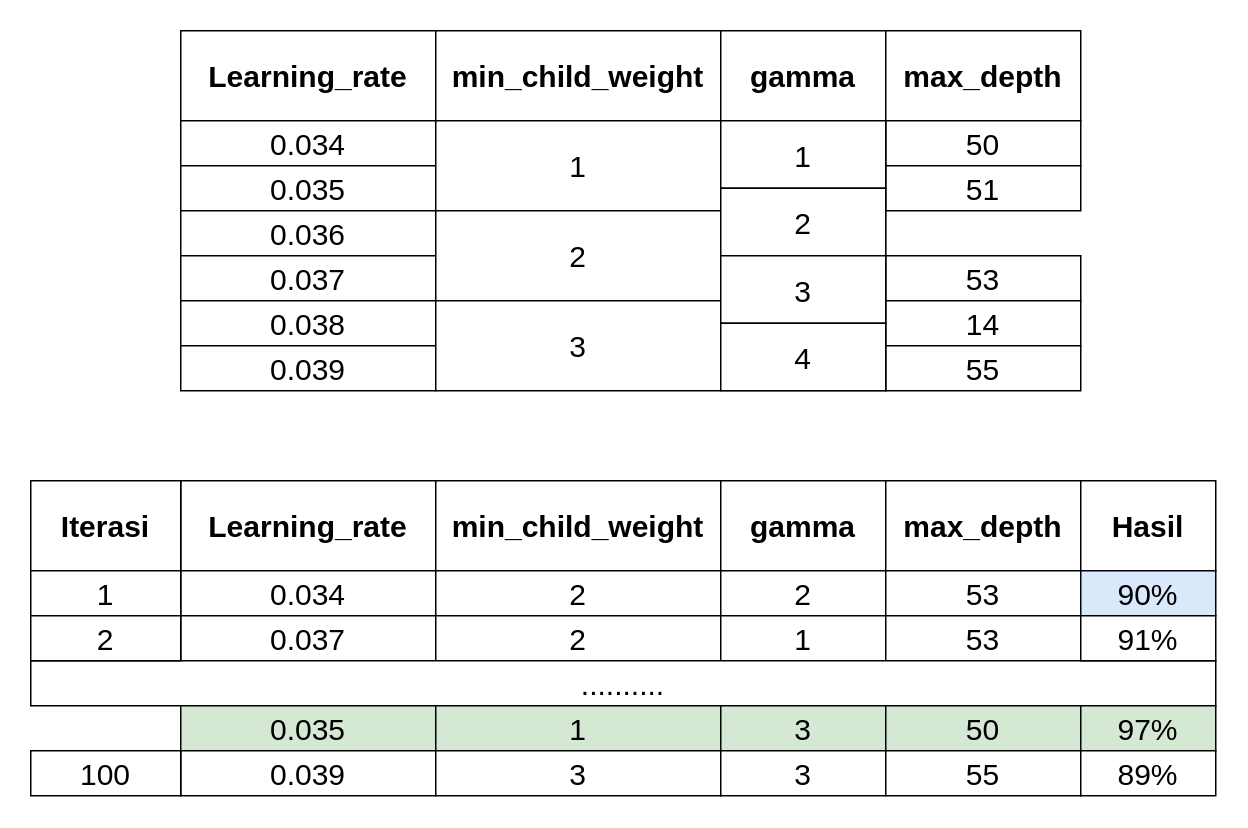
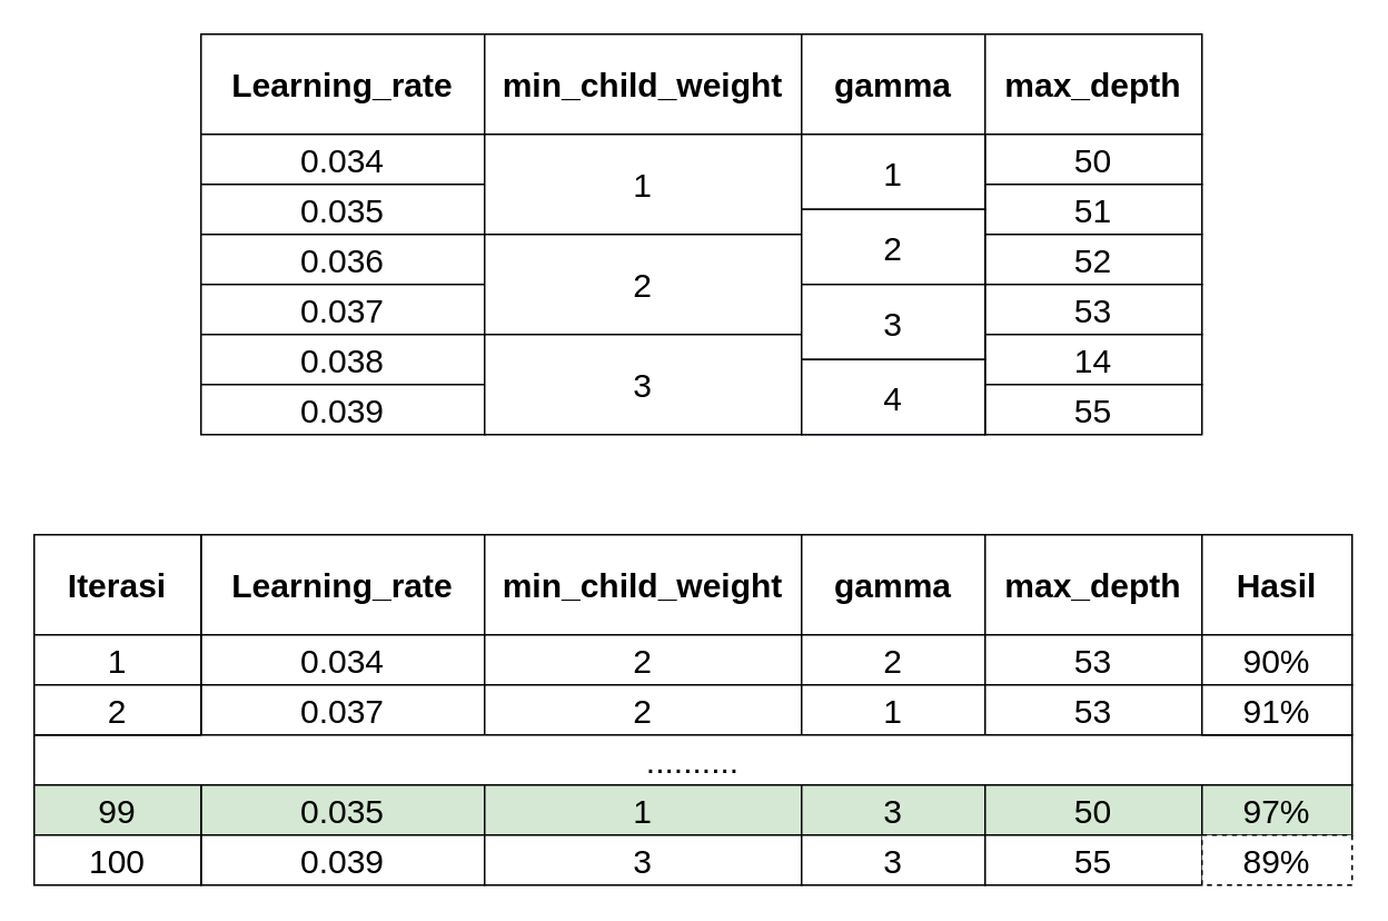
+ <mxCell id="19" value="52" style="rounded=0;whiteSpace=wrap;html=1;fontSize=20;" vertex="1" parent="2"><mxGeometry x="470" y="120" width="130" height="30" as="geometry" /></mxCell>
- <mxCell id="55" value="90%" style="rounded=0;whiteSpace=wrap;html=1;fontSize=20;fillColor=#dae8fc;" vertex="1" parent="27"><mxGeometry x="700" y="60" width="90" height="30" as="geometry" /></mxCell>
+ <mxCell id="55" value="90%" style="rounded=0;whiteSpace=wrap;html=1;fontSize=20;" vertex="1" parent="27"><mxGeometry x="700" y="60" width="90" height="30" as="geometry" /></mxCell>
+ <mxCell id="52" value="99" style="rounded=0;whiteSpace=wrap;html=1;fontSize=20;fillColor=#d5e8d4;strokeColor=#000000;" vertex="1" parent="27"><mxGeometry y="150" width="100" height="30" as="geometry" /></mxCell>
- <mxCell id="58" value="89%" style="rounded=0;whiteSpace=wrap;html=1;fontSize=20;" vertex="1" parent="27"><mxGeometry x="700" y="180" width="90" height="30" as="geometry" /></mxCell>
+ <mxCell id="58" value="89%" style="rounded=0;whiteSpace=wrap;html=1;fontSize=20;dashed=1;" vertex="1" parent="27"><mxGeometry x="700" y="180" width="90" height="30" as="geometry" /></mxCell>
